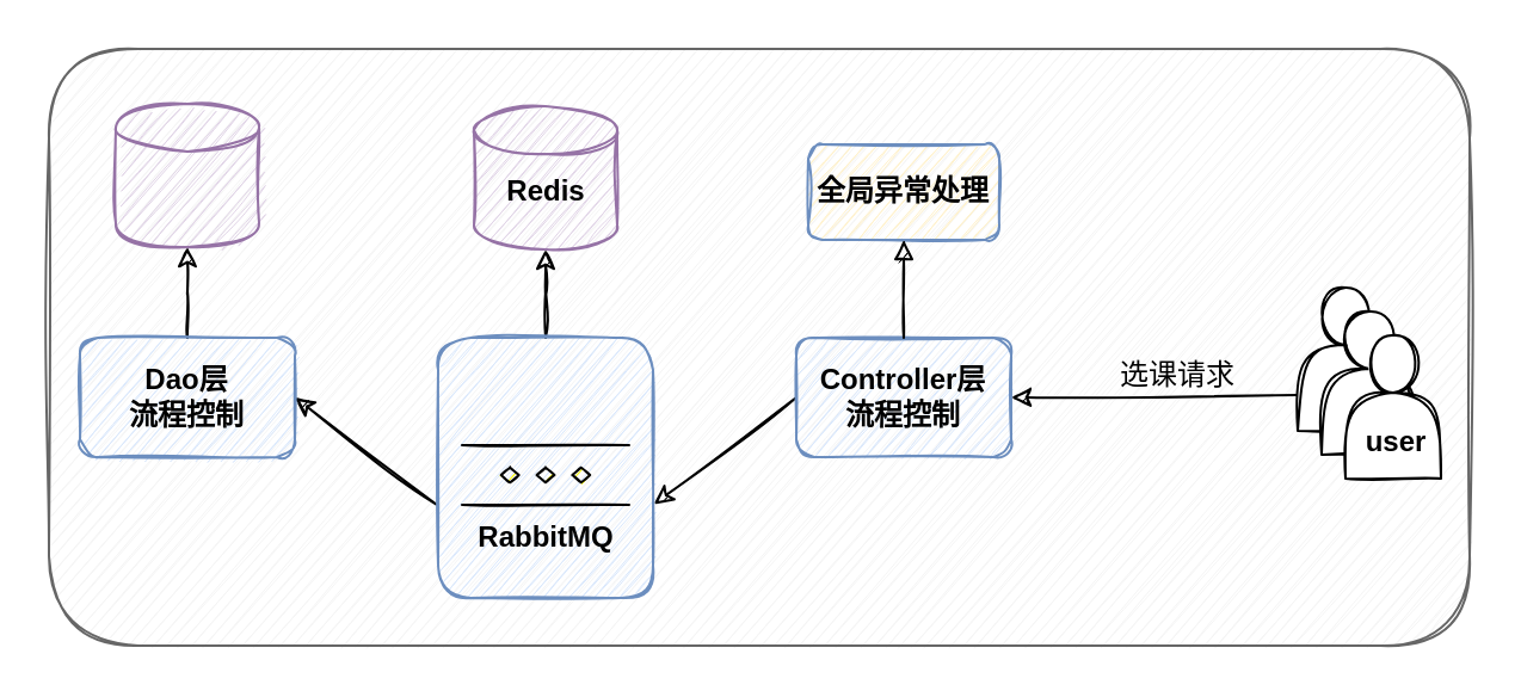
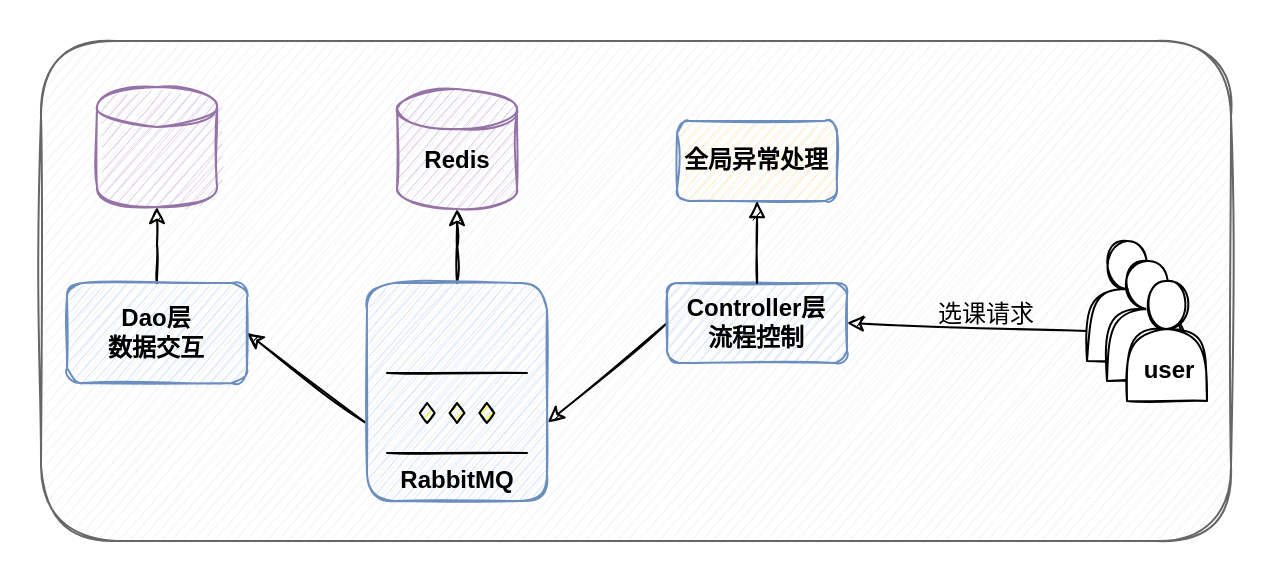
- <mxCell id="20" value="Dao层&lt;br&gt;流程控制" style="rounded=1;whiteSpace=wrap;html=1;sketch=1;shadow=0;fillColor=#dae8fc;strokeColor=#6c8ebf;fontStyle=1" vertex="1" parent="1"><mxGeometry x="33" y="141" width="90" height="50" as="geometry" /></mxCell>
+ <mxCell id="20" value="Dao层&lt;br&gt;数据交互" style="rounded=1;whiteSpace=wrap;html=1;sketch=1;shadow=0;fillColor=#dae8fc;strokeColor=#6c8ebf;fontStyle=1" vertex="1" parent="1"><mxGeometry x="33" y="141" width="90" height="50" as="geometry" /></mxCell>
- <mxCell id="4" value="Controller层&lt;br&gt;流程控制" style="rounded=1;whiteSpace=wrap;html=1;sketch=1;shadow=0;fillColor=#dae8fc;strokeColor=#6c8ebf;fontStyle=1" vertex="1" parent="1"><mxGeometry x="333" y="141" width="90" height="50" as="geometry" /></mxCell>
+ <mxCell id="4" value="Controller层&lt;br&gt;流程控制" style="rounded=1;whiteSpace=wrap;html=1;sketch=1;shadow=0;fillColor=#dae8fc;strokeColor=#6c8ebf;fontStyle=1" vertex="1" parent="1"><mxGeometry x="333" y="141" width="90" height="40" as="geometry" /></mxCell>
- <mxCell id="22" value="&lt;b&gt;RabbitMQ&lt;/b&gt;" style="verticalLabelPosition=bottom;verticalAlign=top;html=1;shape=mxgraph.flowchart.parallel_mode;pointerEvents=1;shadow=0;sketch=1;strokeWidth=1;" vertex="1" parent="1"><mxGeometry x="193" y="186" width="70" height="25" as="geometry" /></mxCell>
+ <mxCell id="22" value="&lt;b&gt;RabbitMQ&lt;/b&gt;" style="verticalLabelPosition=bottom;verticalAlign=top;html=1;shape=mxgraph.flowchart.parallel_mode;pointerEvents=1;shadow=0;sketch=1;strokeWidth=1;" vertex="1" parent="1"><mxGeometry x="193" y="186" width="70" height="40" as="geometry" /></mxCell>
